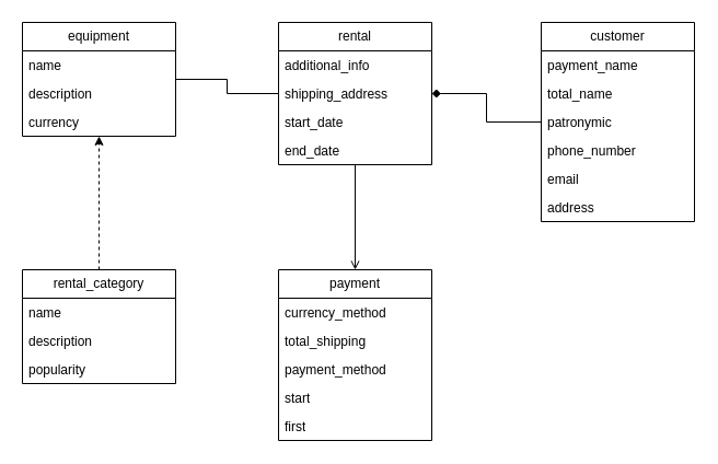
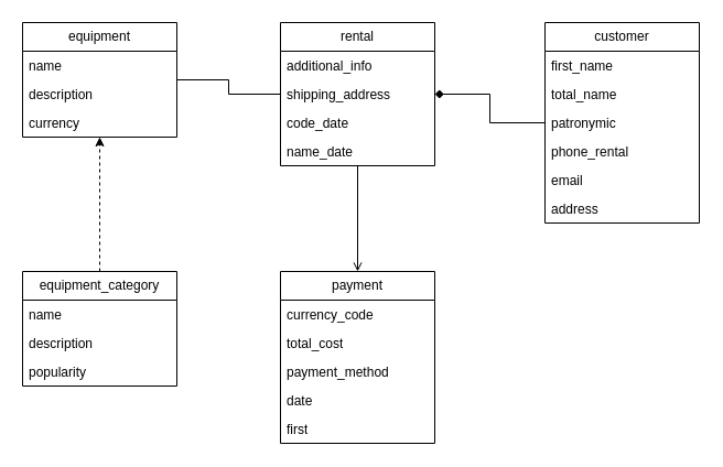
- <mxCell id="9" value="payment_name" style="text;strokeColor=none;fillColor=none;align=left;verticalAlign=top;spacingLeft=4;spacingRight=4;overflow=hidden;rotatable=0;points=[[0,0.5],[1,0.5]];portConstraint=eastwest;whiteSpace=wrap;html=1;" parent="8" vertex="1"><mxGeometry y="26" width="140" height="26" as="geometry" /></mxCell>
+ <mxCell id="9" value="first_name" style="text;strokeColor=none;fillColor=none;align=left;verticalAlign=top;spacingLeft=4;spacingRight=4;overflow=hidden;rotatable=0;points=[[0,0.5],[1,0.5]];portConstraint=eastwest;whiteSpace=wrap;html=1;" parent="8" vertex="1"><mxGeometry y="26" width="140" height="26" as="geometry" /></mxCell>
- <mxCell id="19" value="start_date" style="text;strokeColor=none;fillColor=none;align=left;verticalAlign=top;spacingLeft=4;spacingRight=4;overflow=hidden;rotatable=0;points=[[0,0.5],[1,0.5]];portConstraint=eastwest;whiteSpace=wrap;html=1;" parent="16" vertex="1"><mxGeometry y="78" width="140" height="26" as="geometry" /></mxCell>
+ <mxCell id="19" value="code_date" style="text;strokeColor=none;fillColor=none;align=left;verticalAlign=top;spacingLeft=4;spacingRight=4;overflow=hidden;rotatable=0;points=[[0,0.5],[1,0.5]];portConstraint=eastwest;whiteSpace=wrap;html=1;" parent="16" vertex="1"><mxGeometry y="78" width="140" height="26" as="geometry" /></mxCell>
- <mxCell id="20" value="end_date" style="text;strokeColor=none;fillColor=none;align=left;verticalAlign=top;spacingLeft=4;spacingRight=4;overflow=hidden;rotatable=0;points=[[0,0.5],[1,0.5]];portConstraint=eastwest;whiteSpace=wrap;html=1;" parent="16" vertex="1"><mxGeometry y="104" width="140" height="26" as="geometry" /></mxCell>
+ <mxCell id="20" value="name_date" style="text;strokeColor=none;fillColor=none;align=left;verticalAlign=top;spacingLeft=4;spacingRight=4;overflow=hidden;rotatable=0;points=[[0,0.5],[1,0.5]];portConstraint=eastwest;whiteSpace=wrap;html=1;" parent="16" vertex="1"><mxGeometry y="104" width="140" height="26" as="geometry" /></mxCell>
- <mxCell id="12" value="phone_number" style="text;strokeColor=none;fillColor=none;align=left;verticalAlign=top;spacingLeft=4;spacingRight=4;overflow=hidden;rotatable=0;points=[[0,0.5],[1,0.5]];portConstraint=eastwest;whiteSpace=wrap;html=1;" parent="8" vertex="1"><mxGeometry y="104" width="140" height="26" as="geometry" /></mxCell>
+ <mxCell id="12" value="phone_rental" style="text;strokeColor=none;fillColor=none;align=left;verticalAlign=top;spacingLeft=4;spacingRight=4;overflow=hidden;rotatable=0;points=[[0,0.5],[1,0.5]];portConstraint=eastwest;whiteSpace=wrap;html=1;" parent="8" vertex="1"><mxGeometry y="104" width="140" height="26" as="geometry" /></mxCell>
- <mxCell id="22" value="rental_category" style="swimlane;fontStyle=0;childLayout=stackLayout;horizontal=1;startSize=26;fillColor=none;horizontalStack=0;resizeParent=1;resizeParentMax=0;resizeLast=0;collapsible=1;marginBottom=0;whiteSpace=wrap;html=1;" parent="1" vertex="1"><mxGeometry x="20" y="246" width="140" height="104" as="geometry" /></mxCell>
+ <mxCell id="22" value="equipment_category" style="swimlane;fontStyle=0;childLayout=stackLayout;horizontal=1;startSize=26;fillColor=none;horizontalStack=0;resizeParent=1;resizeParentMax=0;resizeLast=0;collapsible=1;marginBottom=0;whiteSpace=wrap;html=1;" parent="1" vertex="1"><mxGeometry x="20" y="246" width="140" height="104" as="geometry" /></mxCell>
- <mxCell id="27" value="currency_method" style="text;strokeColor=none;fillColor=none;align=left;verticalAlign=top;spacingLeft=4;spacingRight=4;overflow=hidden;rotatable=0;points=[[0,0.5],[1,0.5]];portConstraint=eastwest;whiteSpace=wrap;html=1;" parent="26" vertex="1"><mxGeometry y="26" width="140" height="26" as="geometry" /></mxCell>
+ <mxCell id="27" value="currency_code" style="text;strokeColor=none;fillColor=none;align=left;verticalAlign=top;spacingLeft=4;spacingRight=4;overflow=hidden;rotatable=0;points=[[0,0.5],[1,0.5]];portConstraint=eastwest;whiteSpace=wrap;html=1;" parent="26" vertex="1"><mxGeometry y="26" width="140" height="26" as="geometry" /></mxCell>
- <mxCell id="28" value="total_shipping" style="text;strokeColor=none;fillColor=none;align=left;verticalAlign=top;spacingLeft=4;spacingRight=4;overflow=hidden;rotatable=0;points=[[0,0.5],[1,0.5]];portConstraint=eastwest;whiteSpace=wrap;html=1;" parent="26" vertex="1"><mxGeometry y="52" width="140" height="26" as="geometry" /></mxCell>
+ <mxCell id="28" value="total_cost" style="text;strokeColor=none;fillColor=none;align=left;verticalAlign=top;spacingLeft=4;spacingRight=4;overflow=hidden;rotatable=0;points=[[0,0.5],[1,0.5]];portConstraint=eastwest;whiteSpace=wrap;html=1;" parent="26" vertex="1"><mxGeometry y="52" width="140" height="26" as="geometry" /></mxCell>
- <mxCell id="30" value="start" style="text;strokeColor=none;fillColor=none;align=left;verticalAlign=top;spacingLeft=4;spacingRight=4;overflow=hidden;rotatable=0;points=[[0,0.5],[1,0.5]];portConstraint=eastwest;whiteSpace=wrap;html=1;" parent="26" vertex="1"><mxGeometry y="104" width="140" height="26" as="geometry" /></mxCell>
+ <mxCell id="30" value="date" style="text;strokeColor=none;fillColor=none;align=left;verticalAlign=top;spacingLeft=4;spacingRight=4;overflow=hidden;rotatable=0;points=[[0,0.5],[1,0.5]];portConstraint=eastwest;whiteSpace=wrap;html=1;" parent="26" vertex="1"><mxGeometry y="104" width="140" height="26" as="geometry" /></mxCell>
